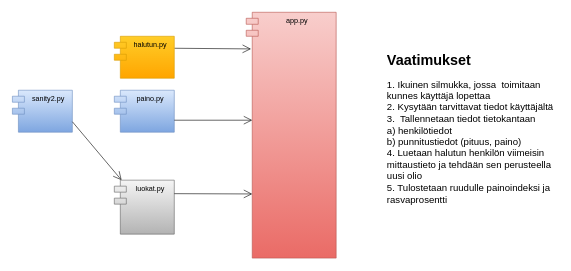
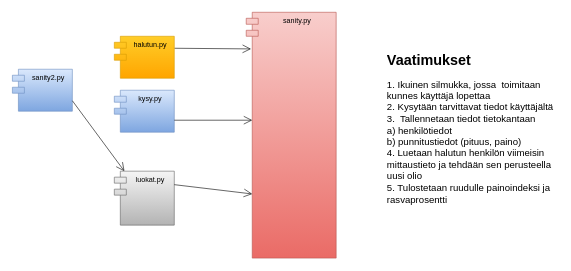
- <mxCell id="2" value="app.py" style="shape=module;align=left;spacingLeft=20;align=center;verticalAlign=top;fillColor=#f8cecc;strokeColor=#b85450;gradientColor=#ea6b66;" vertex="1" parent="1"><mxGeometry x="410" y="20" width="150" height="410" as="geometry" /></mxCell>
+ <mxCell id="2" value="sanity.py" style="shape=module;align=left;spacingLeft=20;align=center;verticalAlign=top;fillColor=#f8cecc;strokeColor=#b85450;gradientColor=#ea6b66;" vertex="1" parent="1"><mxGeometry x="410" y="20" width="150" height="410" as="geometry" /></mxCell>
- <mxCell id="5" value="paino.py" style="shape=module;align=left;spacingLeft=20;align=center;verticalAlign=top;gradientColor=#7ea6e0;fillColor=#dae8fc;strokeColor=#6c8ebf;" vertex="1" parent="1"><mxGeometry x="190" y="150" width="100" height="70" as="geometry" /></mxCell>
+ <mxCell id="5" value="kysy.py" style="shape=module;align=left;spacingLeft=20;align=center;verticalAlign=top;gradientColor=#7ea6e0;fillColor=#dae8fc;strokeColor=#6c8ebf;" vertex="1" parent="1"><mxGeometry x="190" y="150" width="100" height="70" as="geometry" /></mxCell>
- <mxCell id="6" value="sanity2.py" style="shape=module;align=left;spacingLeft=20;align=center;verticalAlign=top;gradientColor=#7ea6e0;fillColor=#dae8fc;strokeColor=#6c8ebf;" vertex="1" parent="1"><mxGeometry x="20" y="150" width="100" height="70" as="geometry" /></mxCell>
+ <mxCell id="6" value="sanity2.py" style="shape=module;align=left;spacingLeft=20;align=center;verticalAlign=top;gradientColor=#7ea6e0;fillColor=#dae8fc;strokeColor=#6c8ebf;" vertex="1" parent="1"><mxGeometry x="20" y="115" width="100" height="70" as="geometry" /></mxCell>
- <mxCell id="9" value="luokat.py" style="shape=module;align=left;spacingLeft=20;align=center;verticalAlign=top;gradientColor=#b3b3b3;fillColor=#f5f5f5;strokeColor=#666666;" vertex="1" parent="1"><mxGeometry x="190" y="300" width="100" height="90" as="geometry" /></mxCell>
+ <mxCell id="9" value="luokat.py" style="shape=module;align=left;spacingLeft=20;align=center;verticalAlign=top;gradientColor=#b3b3b3;fillColor=#f5f5f5;strokeColor=#666666;" vertex="1" parent="1"><mxGeometry x="190" y="285" width="100" height="90" as="geometry" /></mxCell>
